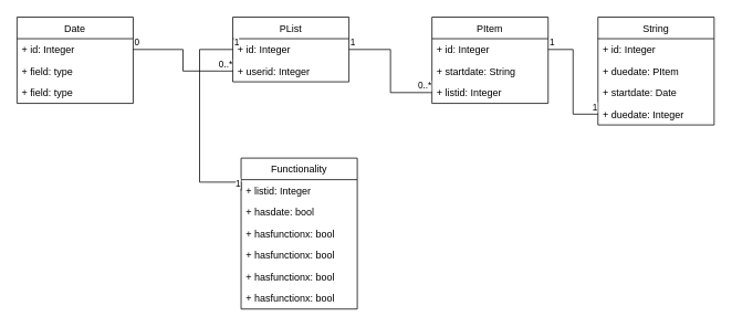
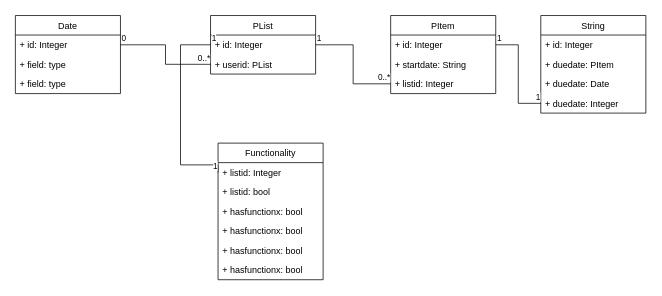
- <mxCell id="4" value="+ userid: Integer" style="text;strokeColor=none;fillColor=none;align=left;verticalAlign=top;spacingLeft=4;spacingRight=4;overflow=hidden;rotatable=0;points=[[0,0.5],[1,0.5]];portConstraint=eastwest;" vertex="1" parent="2"><mxGeometry y="52" width="140" height="26" as="geometry" /></mxCell>
+ <mxCell id="4" value="+ userid: PList" style="text;strokeColor=none;fillColor=none;align=left;verticalAlign=top;spacingLeft=4;spacingRight=4;overflow=hidden;rotatable=0;points=[[0,0.5],[1,0.5]];portConstraint=eastwest;" vertex="1" parent="2"><mxGeometry y="52" width="140" height="26" as="geometry" /></mxCell>
- <mxCell id="23" value="+ startdate: Date" style="text;strokeColor=none;fillColor=none;align=left;verticalAlign=top;spacingLeft=4;spacingRight=4;overflow=hidden;rotatable=0;points=[[0,0.5],[1,0.5]];portConstraint=eastwest;" vertex="1" parent="20"><mxGeometry y="78" width="140" height="26" as="geometry" /></mxCell>
+ <mxCell id="23" value="+ duedate: Date" style="text;strokeColor=none;fillColor=none;align=left;verticalAlign=top;spacingLeft=4;spacingRight=4;overflow=hidden;rotatable=0;points=[[0,0.5],[1,0.5]];portConstraint=eastwest;" vertex="1" parent="20"><mxGeometry y="78" width="140" height="26" as="geometry" /></mxCell>
- <mxCell id="11" value="+ hasdate: bool" style="text;strokeColor=none;fillColor=none;align=left;verticalAlign=top;spacingLeft=4;spacingRight=4;overflow=hidden;rotatable=0;points=[[0,0.5],[1,0.5]];portConstraint=eastwest;" vertex="1" parent="9"><mxGeometry y="52" width="140" height="26" as="geometry" /></mxCell>
+ <mxCell id="11" value="+ listid: bool" style="text;strokeColor=none;fillColor=none;align=left;verticalAlign=top;spacingLeft=4;spacingRight=4;overflow=hidden;rotatable=0;points=[[0,0.5],[1,0.5]];portConstraint=eastwest;" vertex="1" parent="9"><mxGeometry y="52" width="140" height="26" as="geometry" /></mxCell>
